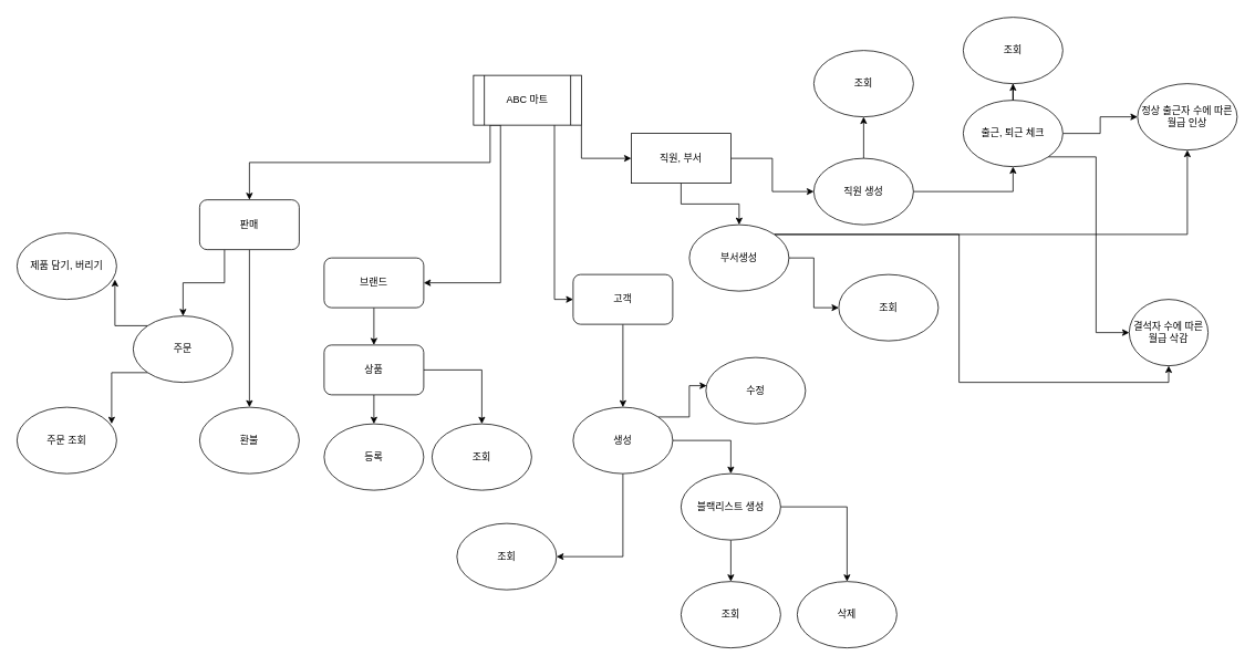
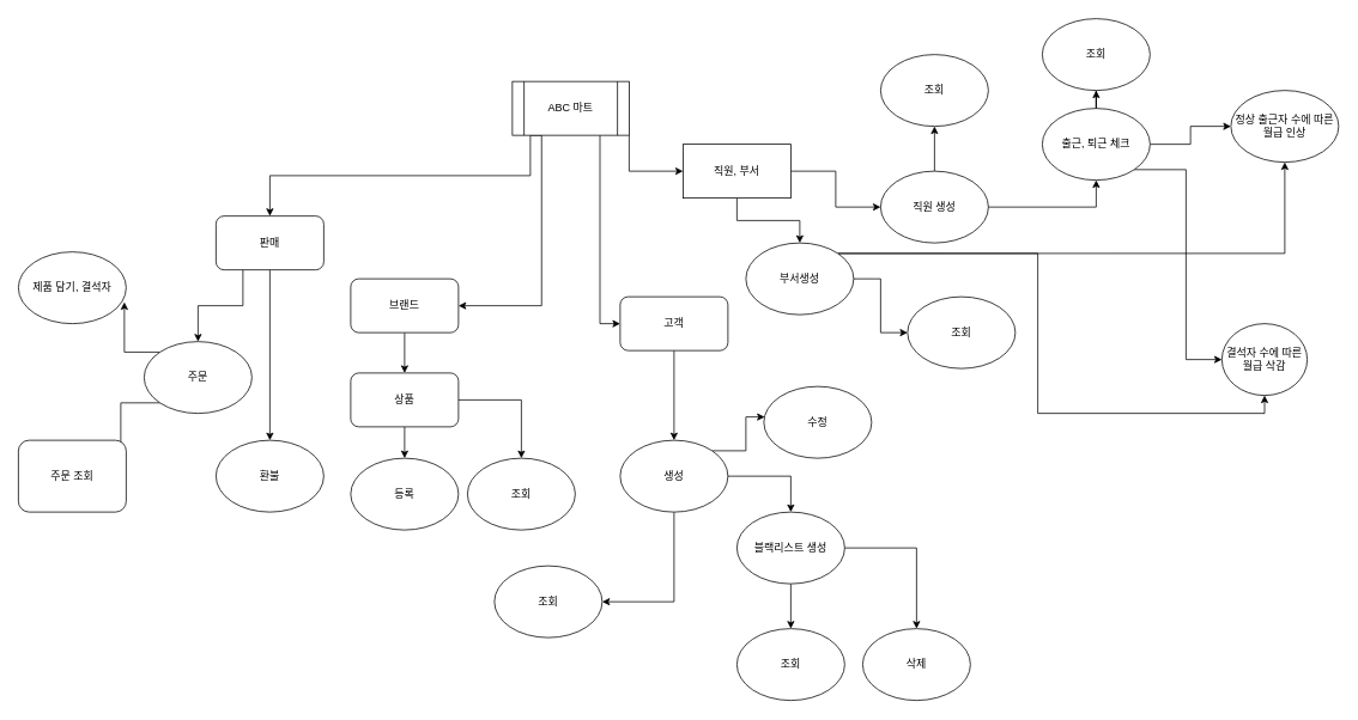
- <mxCell id="21" value="제품 담기, 버리기" style="ellipse;whiteSpace=wrap;html=1;" vertex="1" parent="1"><mxGeometry x="20" y="280" width="120" height="80" as="geometry" /></mxCell>
+ <mxCell id="21" value="제품 담기, 결석자" style="ellipse;whiteSpace=wrap;html=1;" vertex="1" parent="1"><mxGeometry x="20" y="280" width="120" height="80" as="geometry" /></mxCell>
- <mxCell id="22" value="주문 조회" style="ellipse;whiteSpace=wrap;html=1;" vertex="1" parent="1"><mxGeometry x="20" y="490" width="120" height="80" as="geometry" /></mxCell>
+ <mxCell id="22" value="주문 조회" style="whiteSpace=wrap;html=1;rounded=1;" vertex="1" parent="1"><mxGeometry x="20" y="490" width="120" height="80" as="geometry" /></mxCell>
